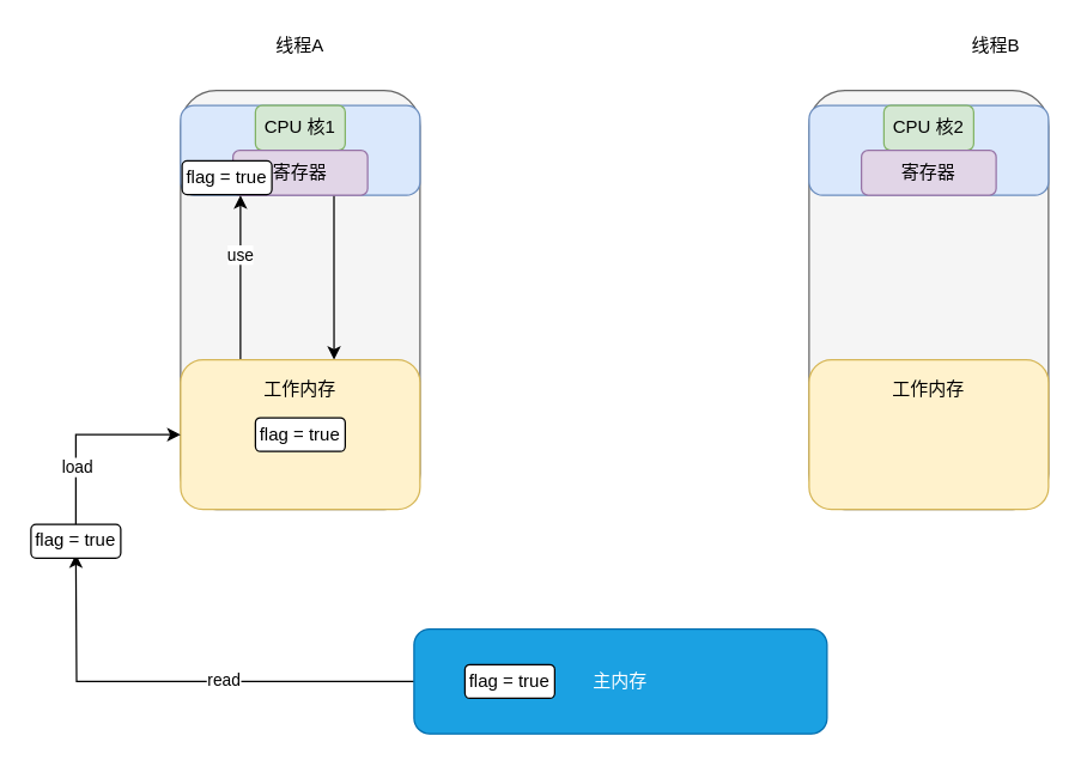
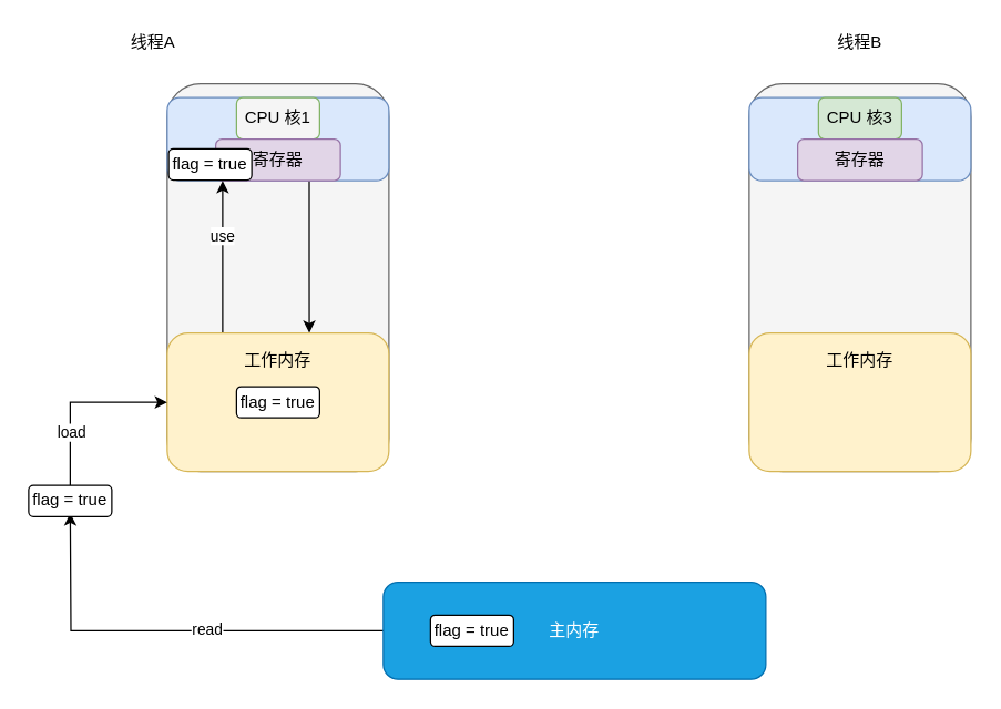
- <mxCell id="4" value="线程A" style="text;html=1;strokeColor=none;fillColor=none;align=center;verticalAlign=middle;whiteSpace=wrap;rounded=0;" parent="1" vertex="1"><mxGeometry x="180" y="20" width="40" height="20" as="geometry" /></mxCell>
+ <mxCell id="4" value="线程A" style="text;html=1;strokeColor=none;fillColor=none;align=center;verticalAlign=middle;whiteSpace=wrap;rounded=0;" parent="1" vertex="1"><mxGeometry x="90" y="20" width="40" height="20" as="geometry" /></mxCell>
- <mxCell id="5" value="线程B" style="text;html=1;strokeColor=none;fillColor=none;align=center;verticalAlign=middle;whiteSpace=wrap;rounded=0;" parent="1" vertex="1"><mxGeometry x="645" y="20" width="40" height="20" as="geometry" /></mxCell>
+ <mxCell id="5" value="线程B" style="text;html=1;strokeColor=none;fillColor=none;align=center;verticalAlign=middle;whiteSpace=wrap;rounded=0;" parent="1" vertex="1"><mxGeometry x="600" y="20" width="40" height="20" as="geometry" /></mxCell>
- <mxCell id="7" value="CPU 核1" style="rounded=1;whiteSpace=wrap;html=1;fillColor=#d5e8d4;strokeColor=#82b366;" parent="1" vertex="1"><mxGeometry x="170" y="70" width="60" height="30" as="geometry" /></mxCell>
+ <mxCell id="7" value="CPU 核1" style="rounded=1;whiteSpace=wrap;html=1;fillColor=#f5f5f5;strokeColor=#82b366;" parent="1" vertex="1"><mxGeometry x="170" y="70" width="60" height="30" as="geometry" /></mxCell>
- <mxCell id="15" value="CPU 核2" style="rounded=1;whiteSpace=wrap;html=1;fillColor=#d5e8d4;strokeColor=#82b366;" vertex="1" parent="1"><mxGeometry x="590" y="70" width="60" height="30" as="geometry" /></mxCell>
+ <mxCell id="15" value="CPU 核3" style="rounded=1;whiteSpace=wrap;html=1;fillColor=#d5e8d4;strokeColor=#82b366;" vertex="1" parent="1"><mxGeometry x="590" y="70" width="60" height="30" as="geometry" /></mxCell>
